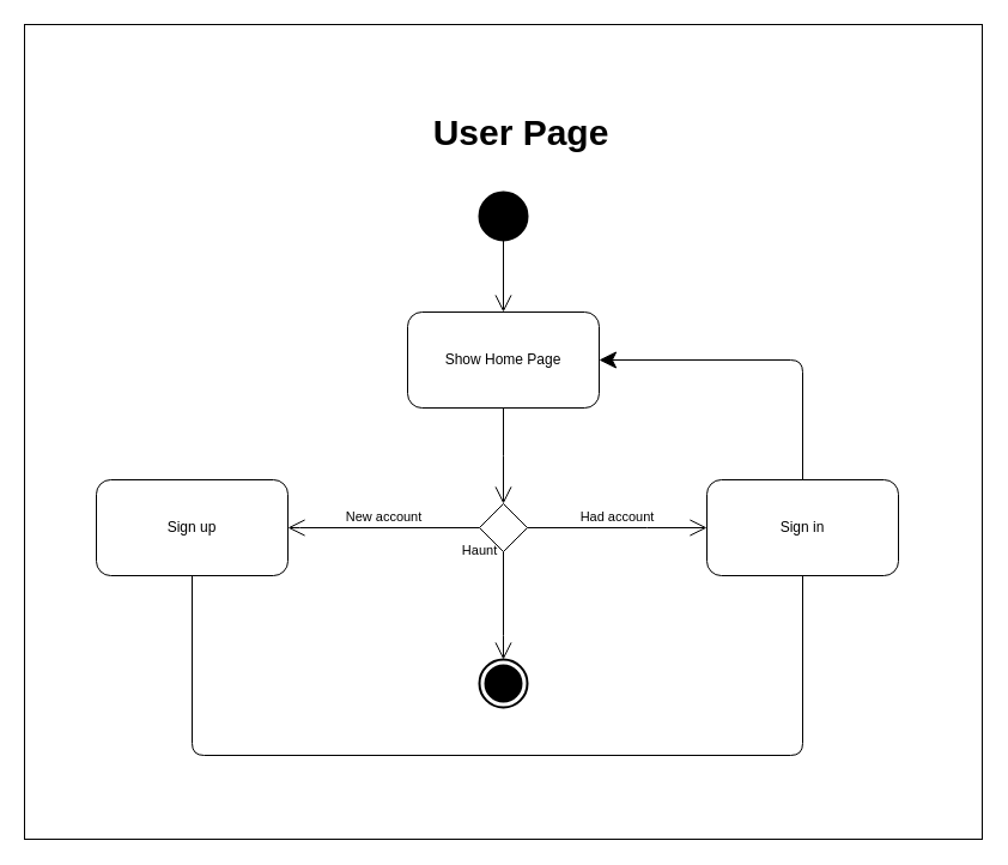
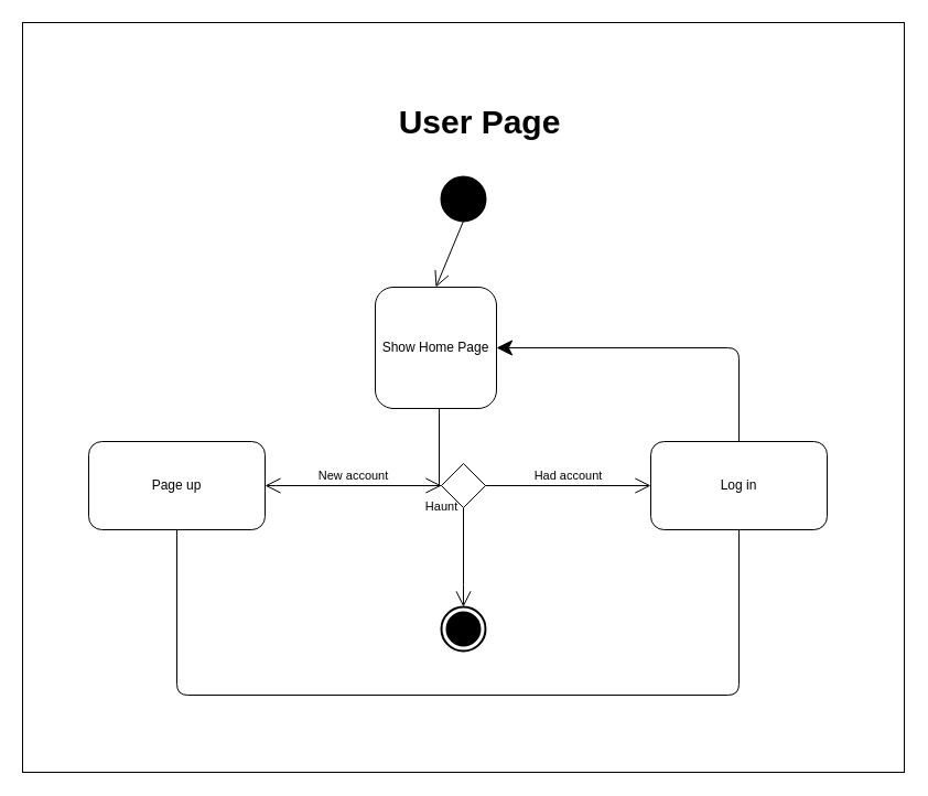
- <mxCell id="5" value="Show Home Page" style="shape=rect;html=1;rounded=1;whiteSpace=wrap;align=center;" vertex="1" parent="1"><mxGeometry x="340" y="260" width="160" height="80" as="geometry" /></mxCell>
+ <mxCell id="5" value="Show Home Page" style="shape=rect;html=1;rounded=1;whiteSpace=wrap;align=center;" vertex="1" parent="1"><mxGeometry x="340" y="260" width="110" height="110" as="geometry" /></mxCell>
- <mxCell id="12" value="Sign up" style="shape=rect;html=1;rounded=1;whiteSpace=wrap;align=center;" vertex="1" parent="1"><mxGeometry x="80" y="400" width="160" height="80" as="geometry" /></mxCell>
+ <mxCell id="12" value="Page up" style="shape=rect;html=1;rounded=1;whiteSpace=wrap;align=center;" vertex="1" parent="1"><mxGeometry x="80" y="400" width="160" height="80" as="geometry" /></mxCell>
- <mxCell id="7" value="Sign in" style="shape=rect;html=1;rounded=1;whiteSpace=wrap;align=center;" vertex="1" parent="1"><mxGeometry x="590" y="400" width="160" height="80" as="geometry" /></mxCell>
+ <mxCell id="7" value="Log in" style="shape=rect;html=1;rounded=1;whiteSpace=wrap;align=center;" vertex="1" parent="1"><mxGeometry x="590" y="400" width="160" height="80" as="geometry" /></mxCell>
